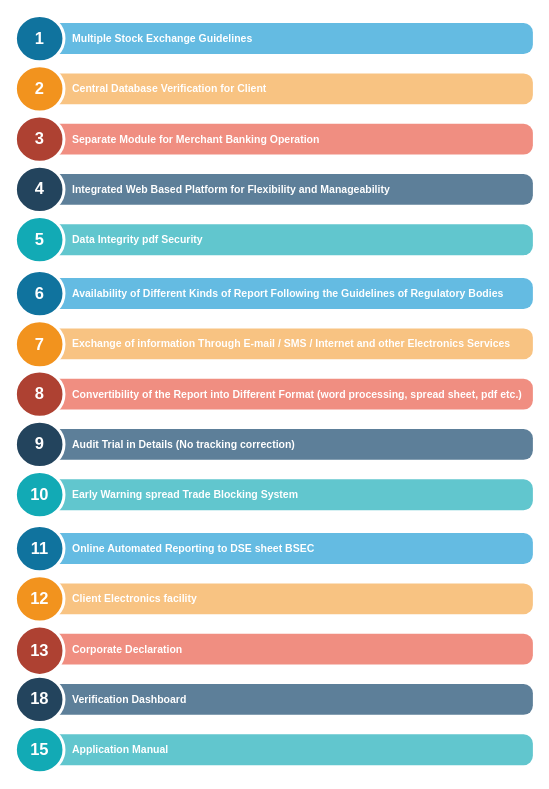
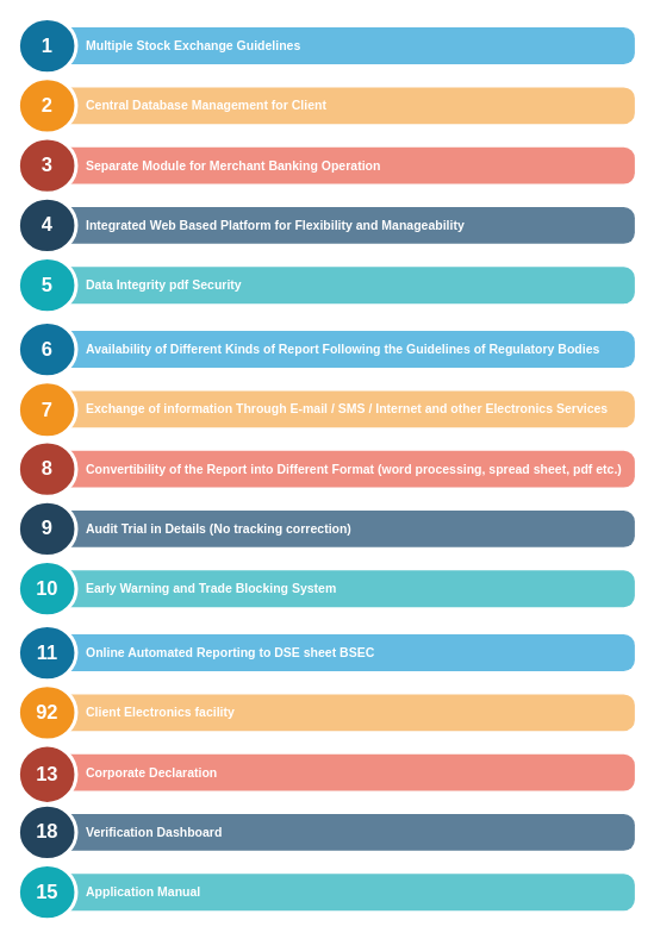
- <mxCell id="16" value="Central Database Verification for Client" style="shape=rect;rounded=1;whiteSpace=wrap;html=1;shadow=0;strokeColor=none;fillColor=#F8C382;arcSize=30;fontSize=14;spacingLeft=42;fontStyle=1;fontColor=#FFFFFF;align=left;" vertex="1" parent="13"><mxGeometry x="32.4" y="77.34" width="657.6" height="41.25" as="geometry" /></mxCell>
+ <mxCell id="16" value="Central Database Management for Client" style="shape=rect;rounded=1;whiteSpace=wrap;html=1;shadow=0;strokeColor=none;fillColor=#F8C382;arcSize=30;fontSize=14;spacingLeft=42;fontStyle=1;fontColor=#FFFFFF;align=left;" vertex="1" parent="13"><mxGeometry x="32.4" y="77.34" width="657.6" height="41.25" as="geometry" /></mxCell>
- <mxCell id="33" value="Early Warning spread Trade Blocking System" style="shape=rect;rounded=1;whiteSpace=wrap;html=1;shadow=0;strokeColor=none;fillColor=#61C6CE;arcSize=30;fontSize=14;spacingLeft=42;fontStyle=1;fontColor=#FFFFFF;align=left;" vertex="1" parent="24"><mxGeometry x="32.4" y="278.44" width="657.6" height="41.25" as="geometry" /></mxCell>
+ <mxCell id="33" value="Early Warning and Trade Blocking System" style="shape=rect;rounded=1;whiteSpace=wrap;html=1;shadow=0;strokeColor=none;fillColor=#61C6CE;arcSize=30;fontSize=14;spacingLeft=42;fontStyle=1;fontColor=#FFFFFF;align=left;" vertex="1" parent="24"><mxGeometry x="32.4" y="278.44" width="657.6" height="41.25" as="geometry" /></mxCell>
- <mxCell id="6" value="12" style="shape=ellipse;perimeter=ellipsePerimeter;fontSize=22;fontStyle=1;shadow=0;strokeColor=#ffffff;fillColor=#F2931E;strokeWidth=4;fontColor=#ffffff;align=center;whiteSpace=wrap;html=1;" vertex="1" parent="2"><mxGeometry y="67.031" width="64.8" height="61.875" as="geometry" /></mxCell>
+ <mxCell id="6" value="92" style="shape=ellipse;perimeter=ellipsePerimeter;fontSize=22;fontStyle=1;shadow=0;strokeColor=#ffffff;fillColor=#F2931E;strokeWidth=4;fontColor=#ffffff;align=center;whiteSpace=wrap;html=1;" vertex="1" parent="2"><mxGeometry y="67.031" width="64.8" height="61.875" as="geometry" /></mxCell>
